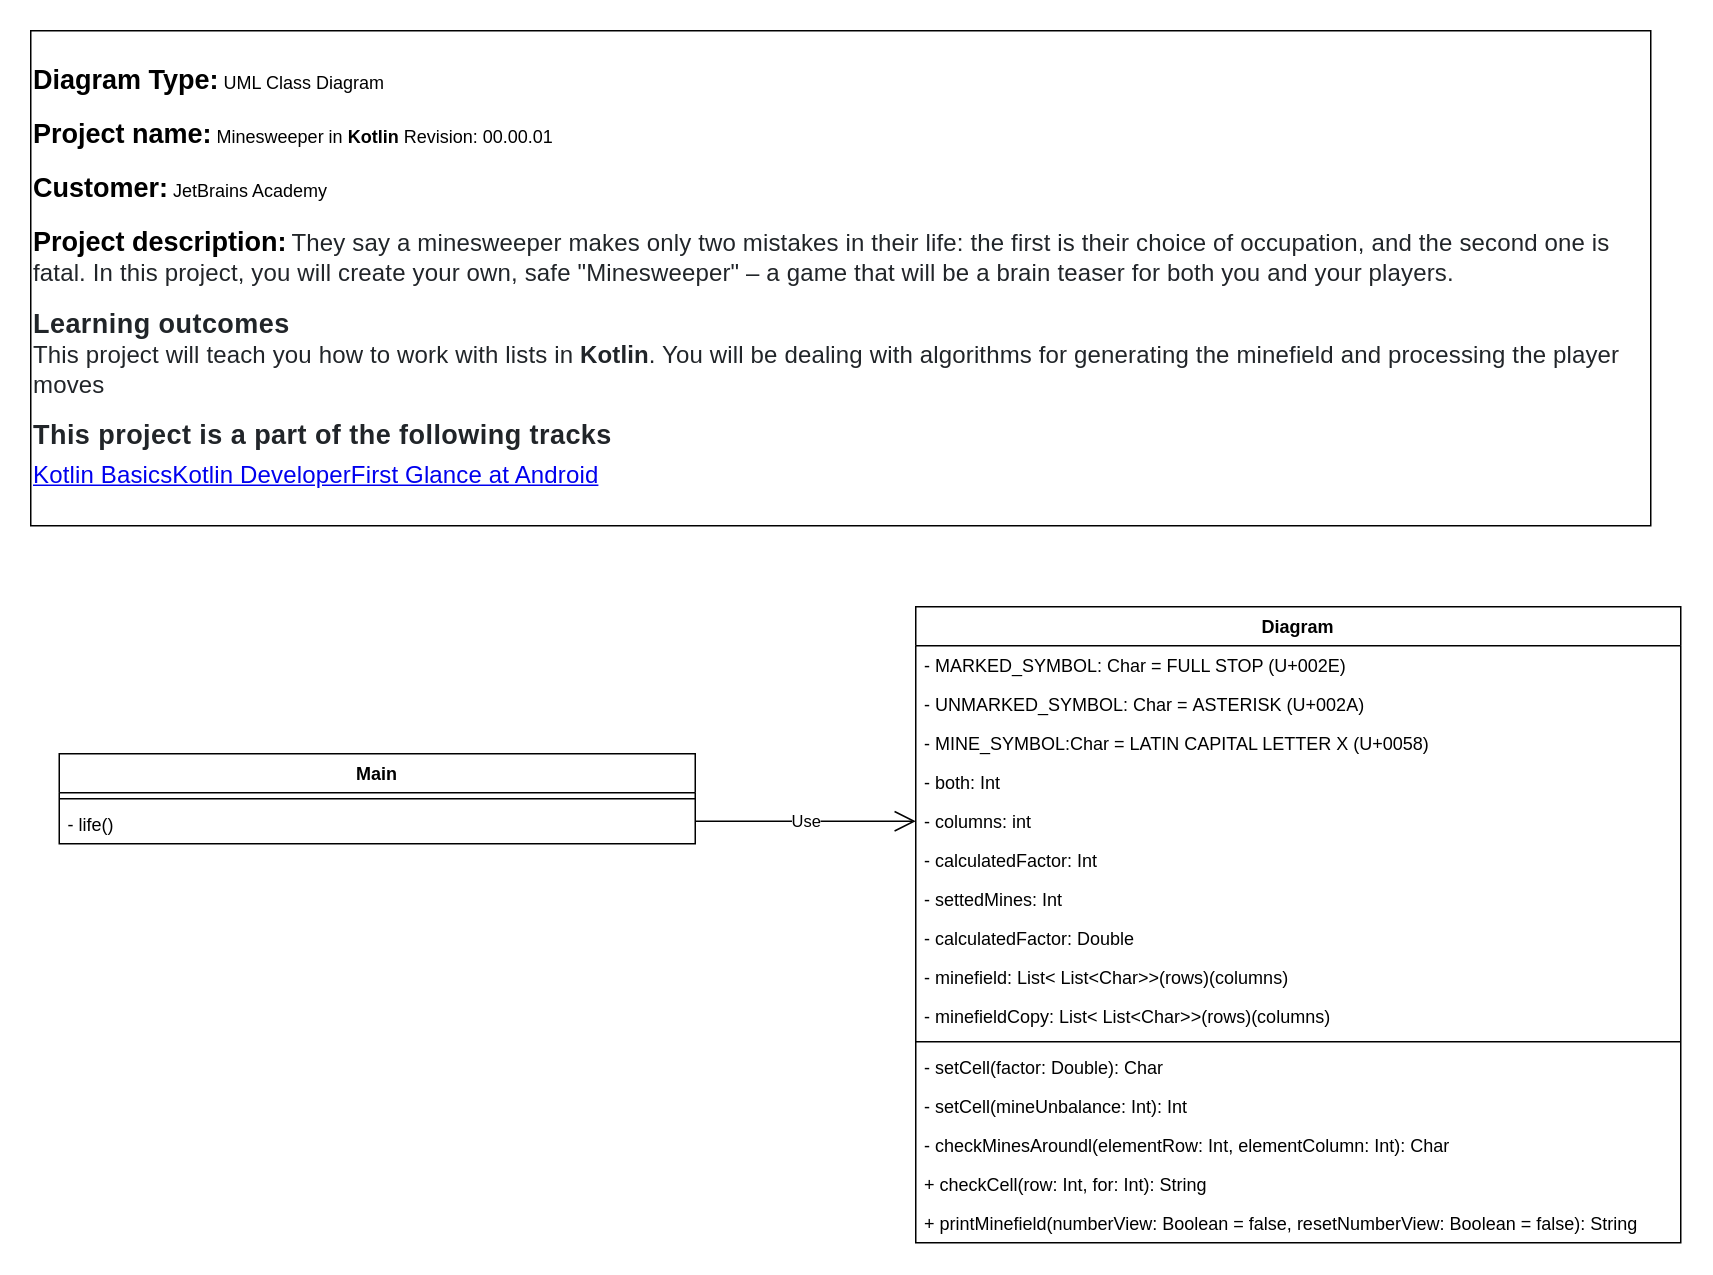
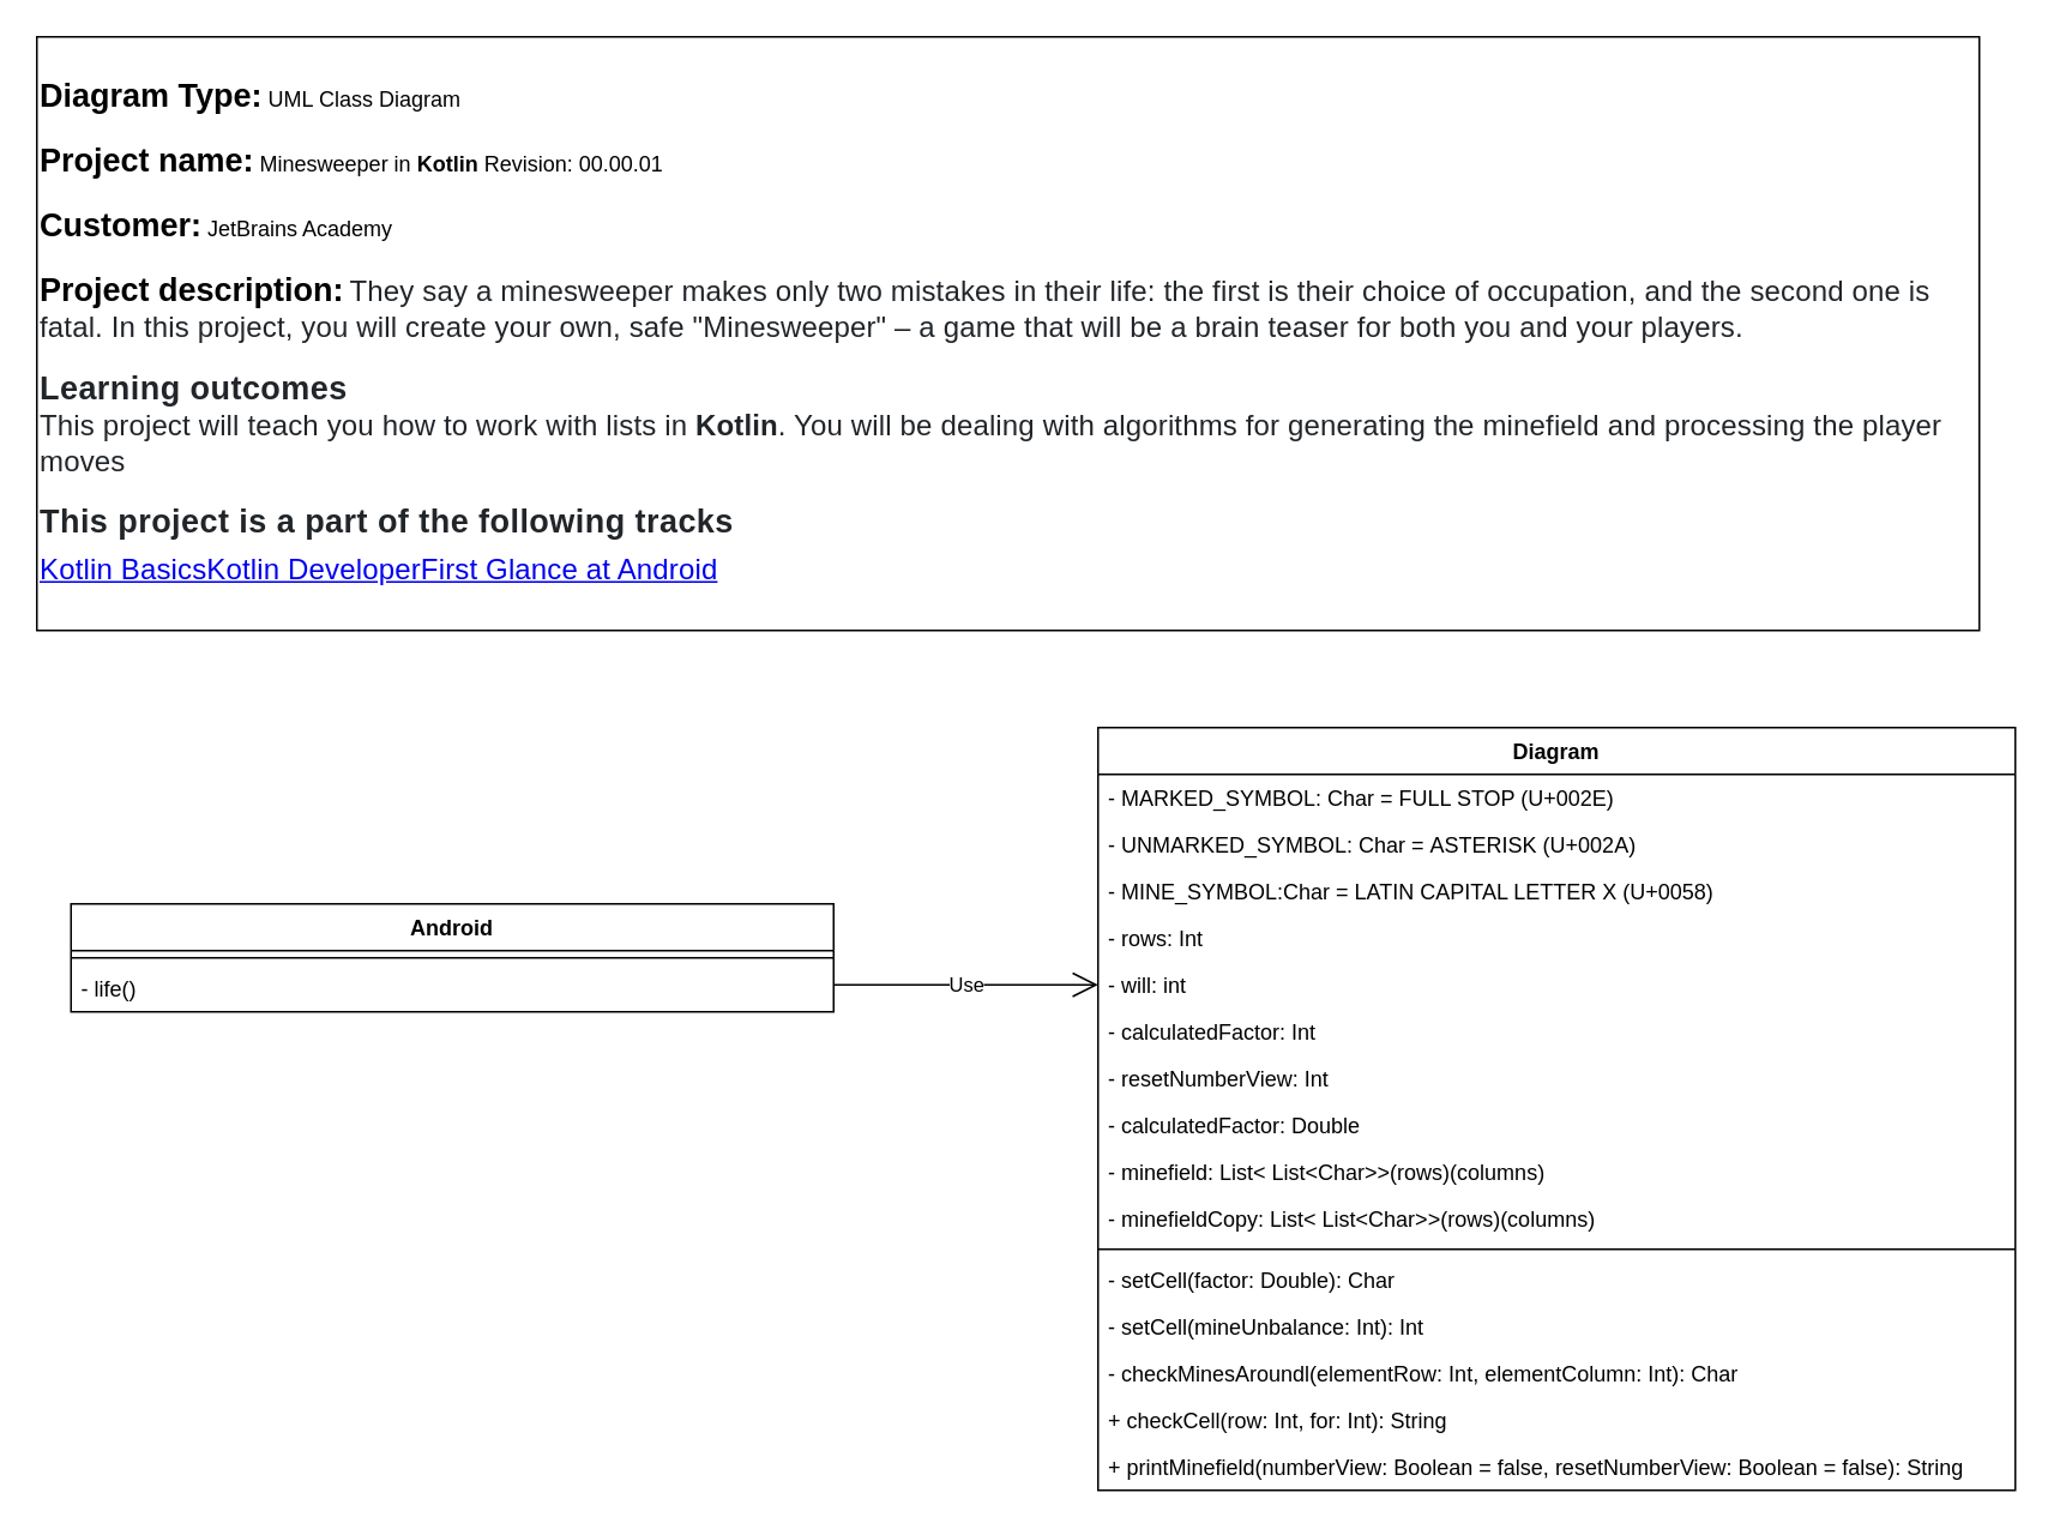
- <mxCell id="4" value="Main" style="swimlane;fontStyle=1;align=center;verticalAlign=top;childLayout=stackLayout;horizontal=1;startSize=26;horizontalStack=0;resizeParent=1;resizeParentMax=0;resizeLast=0;collapsible=1;marginBottom=0;" parent="1" vertex="1"><mxGeometry x="39" y="502" width="424" height="60" as="geometry" /></mxCell>
+ <mxCell id="4" value="Android" style="swimlane;fontStyle=1;align=center;verticalAlign=top;childLayout=stackLayout;horizontal=1;startSize=26;horizontalStack=0;resizeParent=1;resizeParentMax=0;resizeLast=0;collapsible=1;marginBottom=0;" parent="1" vertex="1"><mxGeometry x="39" y="502" width="424" height="60" as="geometry" /></mxCell>
- <mxCell id="11" value="- both: Int&#10;" style="text;strokeColor=none;fillColor=none;align=left;verticalAlign=top;spacingLeft=4;spacingRight=4;overflow=hidden;rotatable=0;points=[[0,0.5],[1,0.5]];portConstraint=eastwest;" vertex="1" parent="7"><mxGeometry y="104" width="510" height="26" as="geometry" /></mxCell>
+ <mxCell id="11" value="- rows: Int&#10;" style="text;strokeColor=none;fillColor=none;align=left;verticalAlign=top;spacingLeft=4;spacingRight=4;overflow=hidden;rotatable=0;points=[[0,0.5],[1,0.5]];portConstraint=eastwest;" vertex="1" parent="7"><mxGeometry y="104" width="510" height="26" as="geometry" /></mxCell>
- <mxCell id="12" value="- columns: int&#10;" style="text;strokeColor=none;fillColor=none;align=left;verticalAlign=top;spacingLeft=4;spacingRight=4;overflow=hidden;rotatable=0;points=[[0,0.5],[1,0.5]];portConstraint=eastwest;" parent="7" vertex="1"><mxGeometry y="130" width="510" height="26" as="geometry" /></mxCell>
+ <mxCell id="12" value="- will: int&#10;" style="text;strokeColor=none;fillColor=none;align=left;verticalAlign=top;spacingLeft=4;spacingRight=4;overflow=hidden;rotatable=0;points=[[0,0.5],[1,0.5]];portConstraint=eastwest;" parent="7" vertex="1"><mxGeometry y="130" width="510" height="26" as="geometry" /></mxCell>
- <mxCell id="14" value="- settedMines: Int&#10;" style="text;strokeColor=none;fillColor=none;align=left;verticalAlign=top;spacingLeft=4;spacingRight=4;overflow=hidden;rotatable=0;points=[[0,0.5],[1,0.5]];portConstraint=eastwest;" vertex="1" parent="7"><mxGeometry y="182" width="510" height="26" as="geometry" /></mxCell>
+ <mxCell id="14" value="- resetNumberView: Int&#10;" style="text;strokeColor=none;fillColor=none;align=left;verticalAlign=top;spacingLeft=4;spacingRight=4;overflow=hidden;rotatable=0;points=[[0,0.5],[1,0.5]];portConstraint=eastwest;" vertex="1" parent="7"><mxGeometry y="182" width="510" height="26" as="geometry" /></mxCell>
